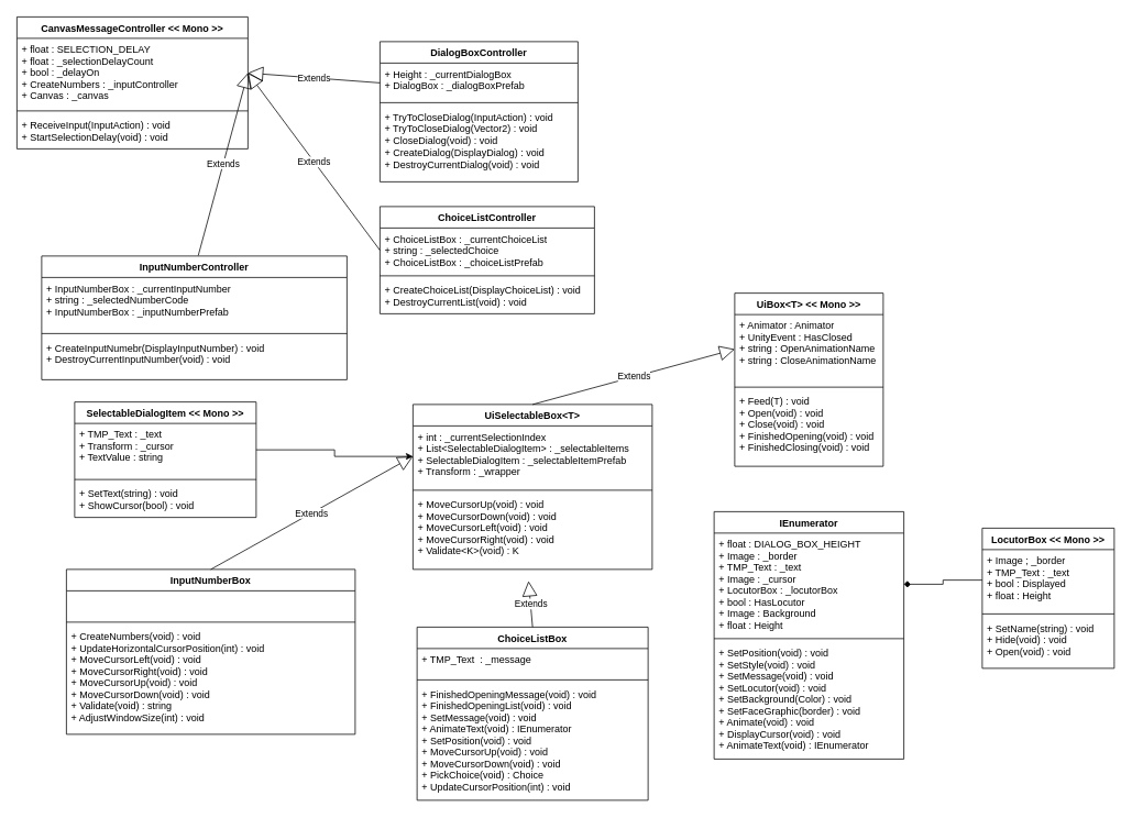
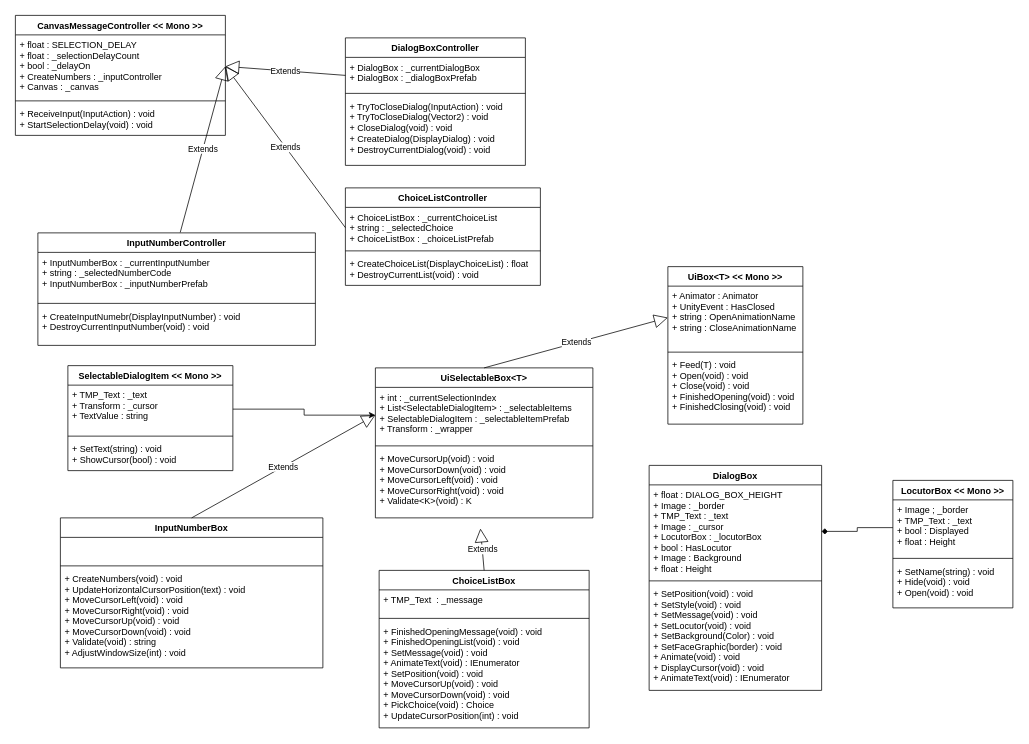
- <mxCell id="42" value="+ Height : _currentDialogBox&lt;div&gt;+ DialogBox : _dialogBoxPrefab&lt;/div&gt;" style="text;strokeColor=none;fillColor=none;align=left;verticalAlign=top;spacingLeft=4;spacingRight=4;overflow=hidden;rotatable=0;points=[[0,0.5],[1,0.5]];portConstraint=eastwest;whiteSpace=wrap;html=1;" vertex="1" parent="41"><mxGeometry y="26" width="240" height="44" as="geometry" /></mxCell>
+ <mxCell id="42" value="+ DialogBox : _currentDialogBox&lt;div&gt;+ DialogBox : _dialogBoxPrefab&lt;/div&gt;" style="text;strokeColor=none;fillColor=none;align=left;verticalAlign=top;spacingLeft=4;spacingRight=4;overflow=hidden;rotatable=0;points=[[0,0.5],[1,0.5]];portConstraint=eastwest;whiteSpace=wrap;html=1;" vertex="1" parent="41"><mxGeometry y="26" width="240" height="44" as="geometry" /></mxCell>
- <mxCell id="48" value="+ CreateChoiceList(DisplayChoiceList) : void&lt;div&gt;+ DestroyCurrentList(void) : void&lt;/div&gt;" style="text;strokeColor=none;fillColor=none;align=left;verticalAlign=top;spacingLeft=4;spacingRight=4;overflow=hidden;rotatable=0;points=[[0,0.5],[1,0.5]];portConstraint=eastwest;whiteSpace=wrap;html=1;" vertex="1" parent="45"><mxGeometry y="88" width="260" height="42" as="geometry" /></mxCell>
+ <mxCell id="48" value="+ CreateChoiceList(DisplayChoiceList) : float&lt;div&gt;+ DestroyCurrentList(void) : void&lt;/div&gt;" style="text;strokeColor=none;fillColor=none;align=left;verticalAlign=top;spacingLeft=4;spacingRight=4;overflow=hidden;rotatable=0;points=[[0,0.5],[1,0.5]];portConstraint=eastwest;whiteSpace=wrap;html=1;" vertex="1" parent="45"><mxGeometry y="88" width="260" height="42" as="geometry" /></mxCell>
- <mxCell id="2" value="IEnumerator" style="swimlane;fontStyle=1;align=center;verticalAlign=top;childLayout=stackLayout;horizontal=1;startSize=26;horizontalStack=0;resizeParent=1;resizeParentMax=0;resizeLast=0;collapsible=1;marginBottom=0;" vertex="1" parent="1"><mxGeometry x="865" y="620" width="230" height="300" as="geometry" /></mxCell>
+ <mxCell id="2" value="DialogBox" style="swimlane;fontStyle=1;align=center;verticalAlign=top;childLayout=stackLayout;horizontal=1;startSize=26;horizontalStack=0;resizeParent=1;resizeParentMax=0;resizeLast=0;collapsible=1;marginBottom=0;" vertex="1" parent="1"><mxGeometry x="865" y="620" width="230" height="300" as="geometry" /></mxCell>
- <mxCell id="25" value="+ CreateNumbers(void) : void&#10;+ UpdateHorizontalCursorPosition(int) : void&#10;+ MoveCursorLeft(void) : void&#10;+ MoveCursorRight(void) : void&#10;+ MoveCursorUp(void) : void&#10;+ MoveCursorDown(void) : void&#10;+ Validate(void) : string&#10;+ AdjustWindowSize(int) : void" style="text;strokeColor=none;fillColor=none;align=left;verticalAlign=top;spacingLeft=4;spacingRight=4;overflow=hidden;rotatable=0;points=[[0,0.5],[1,0.5]];portConstraint=eastwest;" vertex="1" parent="22"><mxGeometry y="68" width="350" height="132" as="geometry" /></mxCell>
+ <mxCell id="25" value="+ CreateNumbers(void) : void&#10;+ UpdateHorizontalCursorPosition(text) : void&#10;+ MoveCursorLeft(void) : void&#10;+ MoveCursorRight(void) : void&#10;+ MoveCursorUp(void) : void&#10;+ MoveCursorDown(void) : void&#10;+ Validate(void) : string&#10;+ AdjustWindowSize(int) : void" style="text;strokeColor=none;fillColor=none;align=left;verticalAlign=top;spacingLeft=4;spacingRight=4;overflow=hidden;rotatable=0;points=[[0,0.5],[1,0.5]];portConstraint=eastwest;" vertex="1" parent="22"><mxGeometry y="68" width="350" height="132" as="geometry" /></mxCell>
